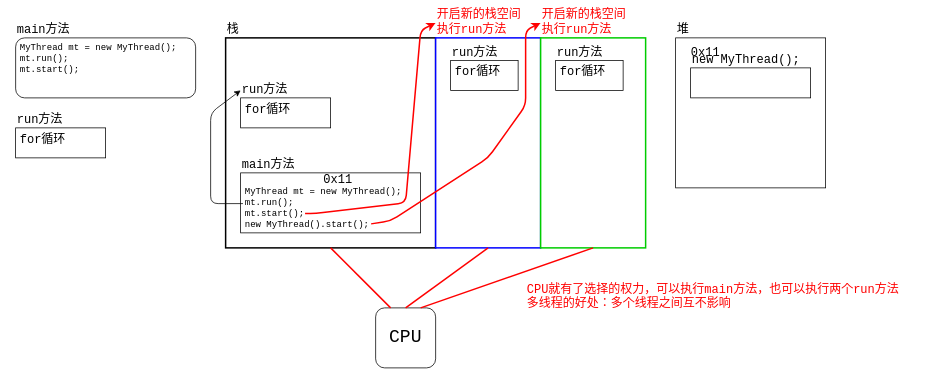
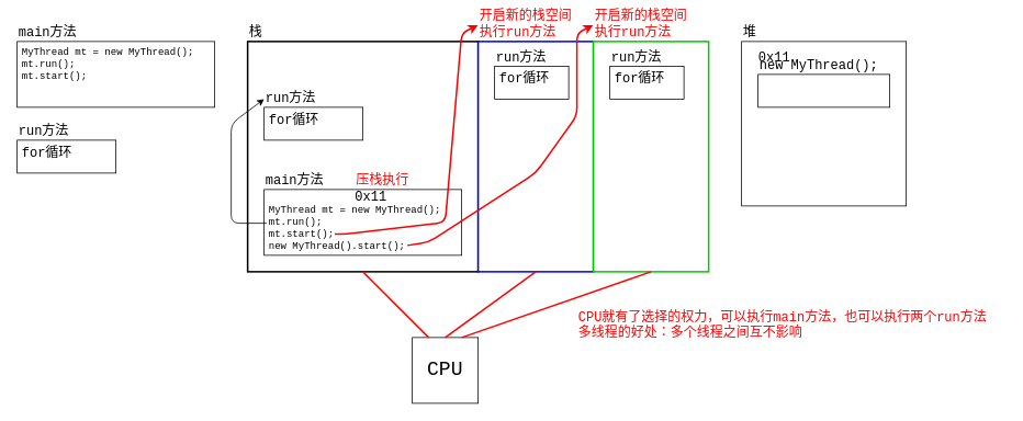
- <mxCell id="2" value="MyThread mt = new MyThread();&lt;br style=&quot;font-size: 12px;&quot;&gt;mt.run();&lt;br style=&quot;font-size: 12px;&quot;&gt;mt.start();" style="whiteSpace=wrap;html=1;fontFamily=Courier New;fontSize=12;align=left;verticalAlign=top;spacingLeft=4;rounded=1;" vertex="1" parent="1"><mxGeometry y="50" width="240" height="80" as="geometry" x="20" /></mxCell>
+ <mxCell id="2" value="MyThread mt = new MyThread();&lt;br style=&quot;font-size: 12px;&quot;&gt;mt.run();&lt;br style=&quot;font-size: 12px;&quot;&gt;mt.start();" style="rounded=0;whiteSpace=wrap;html=1;fontFamily=Courier New;fontSize=12;align=left;verticalAlign=top;spacingLeft=4;" vertex="1" parent="1"><mxGeometry y="50" width="240" height="80" as="geometry" x="20" /></mxCell>
+ <mxCell id="12" value="压栈执行" style="text;html=1;strokeColor=none;fillColor=none;align=left;verticalAlign=middle;whiteSpace=wrap;rounded=0;fontFamily=Courier New;fontSize=16;fontColor=#FF0000;" vertex="1" parent="1"><mxGeometry x="430" y="210" width="80" height="20" as="geometry" /></mxCell>
- <mxCell id="24" value="CPU" style="rounded=1;whiteSpace=wrap;html=1;fontFamily=Courier New;fontSize=24;align=center;" vertex="1" parent="1"><mxGeometry x="500" y="410" width="80" height="80" as="geometry" /></mxCell>
+ <mxCell id="24" value="CPU" style="whiteSpace=wrap;html=1;fontFamily=Courier New;fontSize=24;align=center;rounded=0;" vertex="1" parent="1"><mxGeometry x="500" y="410" width="80" height="80" as="geometry" /></mxCell>
